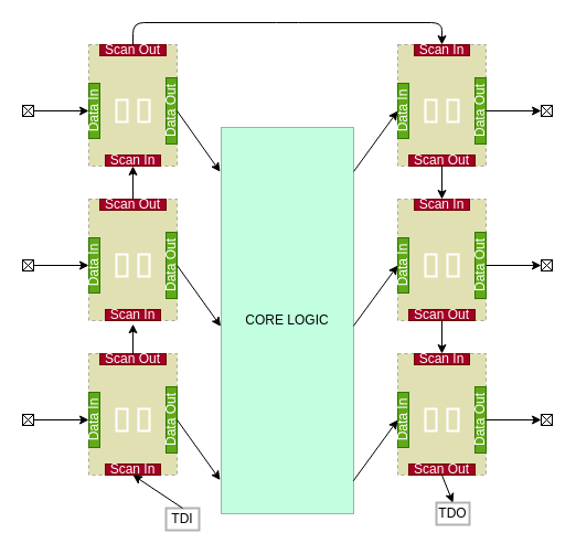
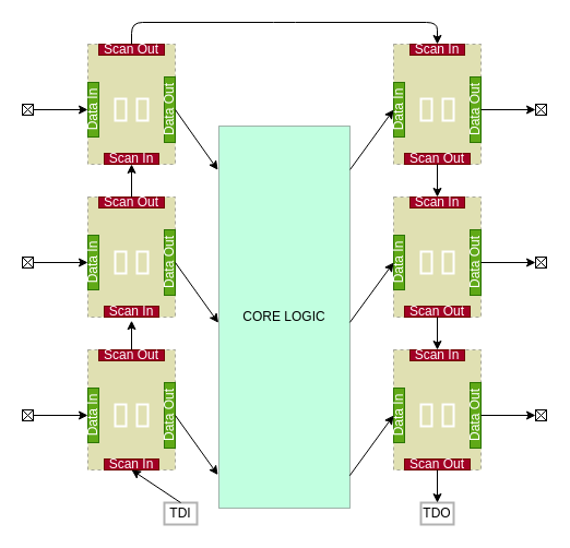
- <mxCell id="94" value="TDO" style="text;strokeColor=default;align=center;fillColor=none;html=1;verticalAlign=middle;whiteSpace=wrap;rounded=0;opacity=30;strokeWidth=2;" vertex="1" parent="1"><mxGeometry x="395" y="455" width="30" height="20" as="geometry" /></mxCell>
+ <mxCell id="94" value="TDO" style="text;strokeColor=default;align=center;fillColor=none;html=1;verticalAlign=middle;whiteSpace=wrap;rounded=0;opacity=30;strokeWidth=2;" vertex="1" parent="1"><mxGeometry x="385" y="460" width="30" height="20" as="geometry" /></mxCell>
